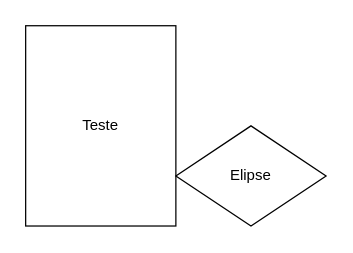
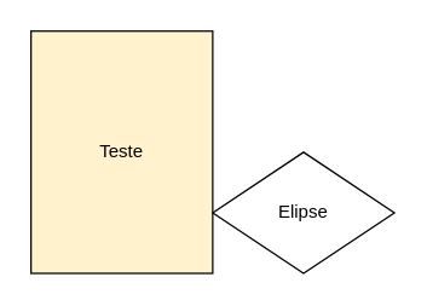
- <mxCell id="2" value="Teste" style="rounded=10;whiteSpace=wrap;html=1;" parent="1" vertex="1"><mxGeometry x="20" y="20" width="120" height="160" as="geometry" /></mxCell>
+ <mxCell id="2" value="Teste" style="rounded=10;whiteSpace=wrap;html=1;fillColor=#fff2cc;" parent="1" vertex="1"><mxGeometry x="20" y="20" width="120" height="160" as="geometry" /></mxCell>
